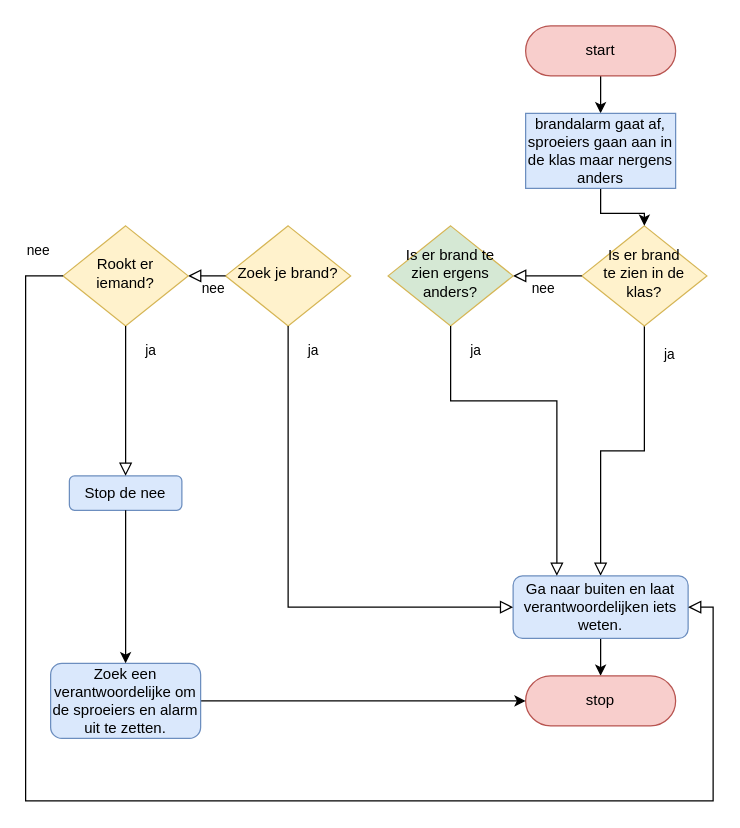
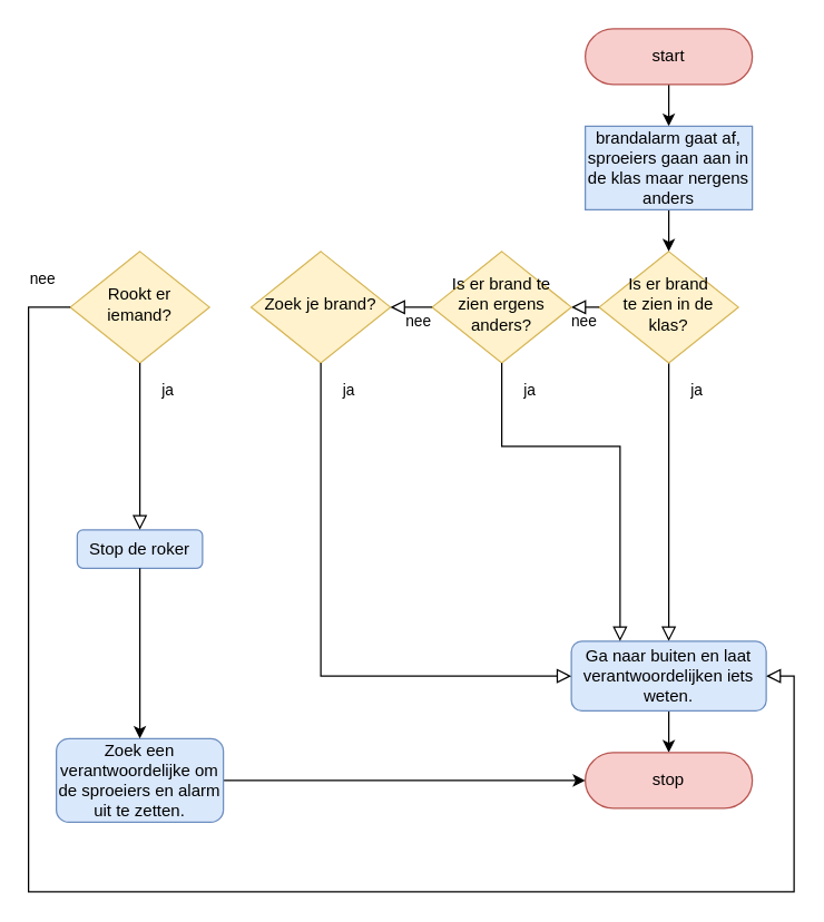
- <mxCell id="14" value="nee" style="rounded=0;html=1;jettySize=auto;orthogonalLoop=1;fontSize=11;endArrow=block;endFill=0;endSize=8;strokeWidth=1;shadow=0;labelBackgroundColor=none;edgeStyle=orthogonalEdgeStyle;entryX=1;entryY=0.5;entryDx=0;entryDy=0;" edge="1" parent="1" source="11" target="15"><mxGeometry x="-0.6" y="10" relative="1" as="geometry"><mxPoint as="offset" /><mxPoint x="370" y="240" as="sourcePoint" /><mxPoint x="150" y="220" as="targetPoint" /></mxGeometry></mxCell>
+ <mxCell id="21" value="nee" style="rounded=0;html=1;jettySize=auto;orthogonalLoop=1;fontSize=11;endArrow=block;endFill=0;endSize=8;strokeWidth=1;shadow=0;labelBackgroundColor=none;edgeStyle=orthogonalEdgeStyle;exitX=0;exitY=0.5;exitDx=0;exitDy=0;entryX=1;entryY=0.5;entryDx=0;entryDy=0;" edge="1" parent="1" source="19" target="11"><mxGeometry x="-0.333" y="10" relative="1" as="geometry"><mxPoint as="offset" /><mxPoint x="440" y="230" as="sourcePoint" /><mxPoint x="420" y="230" as="targetPoint" /></mxGeometry></mxCell>
- <mxCell id="19" value="Is er brand te zien ergens anders?" style="rhombus;whiteSpace=wrap;html=1;shadow=0;fontFamily=Helvetica;fontSize=12;align=center;strokeWidth=1;spacing=6;spacingTop=-4;fillColor=#d5e8d4;strokeColor=#d6b656;" vertex="1" parent="1"><mxGeometry x="310" y="180" width="100" height="80" as="geometry" /></mxCell>
+ <mxCell id="19" value="Is er brand te zien ergens anders?" style="rhombus;whiteSpace=wrap;html=1;shadow=0;fontFamily=Helvetica;fontSize=12;align=center;strokeWidth=1;spacing=6;spacingTop=-4;fillColor=#fff2cc;strokeColor=#d6b656;" vertex="1" parent="1"><mxGeometry x="310" y="180" width="100" height="80" as="geometry" /></mxCell>
- <mxCell id="5" value="Is er brand&lt;br&gt;te zien in de klas?" style="rhombus;whiteSpace=wrap;html=1;shadow=0;fontFamily=Helvetica;fontSize=12;align=center;strokeWidth=1;spacing=6;spacingTop=-4;fillColor=#fff2cc;strokeColor=#d6b656;" parent="1" vertex="1"><mxGeometry x="465" y="180" width="100" height="80" as="geometry" /></mxCell>
+ <mxCell id="5" value="Is er brand&lt;br&gt;te zien in de klas?" style="rhombus;whiteSpace=wrap;html=1;shadow=0;fontFamily=Helvetica;fontSize=12;align=center;strokeWidth=1;spacing=6;spacingTop=-4;fillColor=#fff2cc;strokeColor=#d6b656;" parent="1" vertex="1"><mxGeometry x="430" y="180" width="100" height="80" as="geometry" /></mxCell>
- <mxCell id="17" value="Stop de nee" style="rounded=1;whiteSpace=wrap;html=1;fillColor=#dae8fc;strokeColor=#6c8ebf;" vertex="1" parent="1"><mxGeometry x="55" y="380" width="90" height="27.5" as="geometry" /></mxCell>
+ <mxCell id="17" value="Stop de roker" style="rounded=1;whiteSpace=wrap;html=1;fillColor=#dae8fc;strokeColor=#6c8ebf;" vertex="1" parent="1"><mxGeometry x="55" y="380" width="90" height="27.5" as="geometry" /></mxCell>
